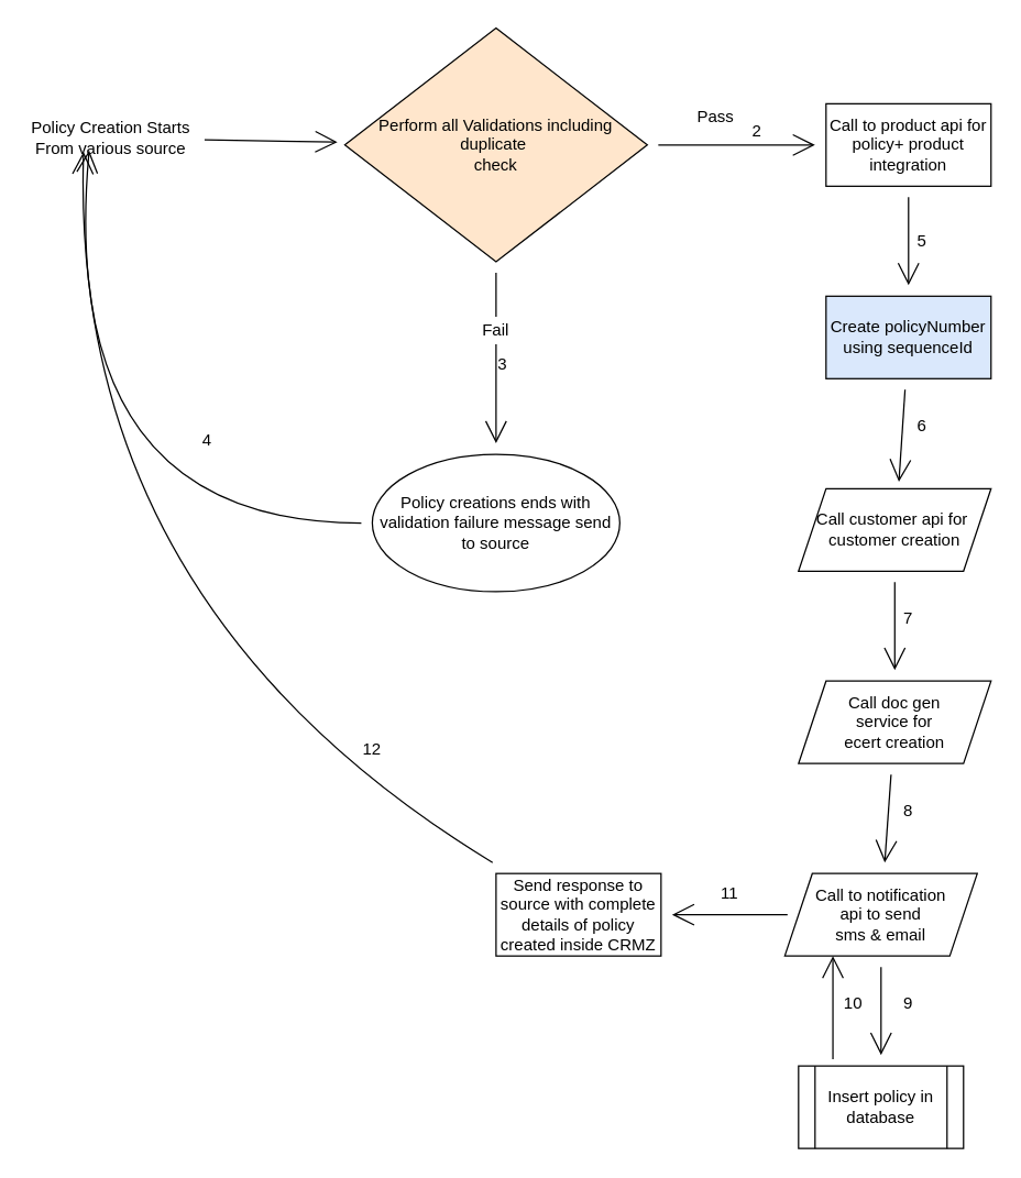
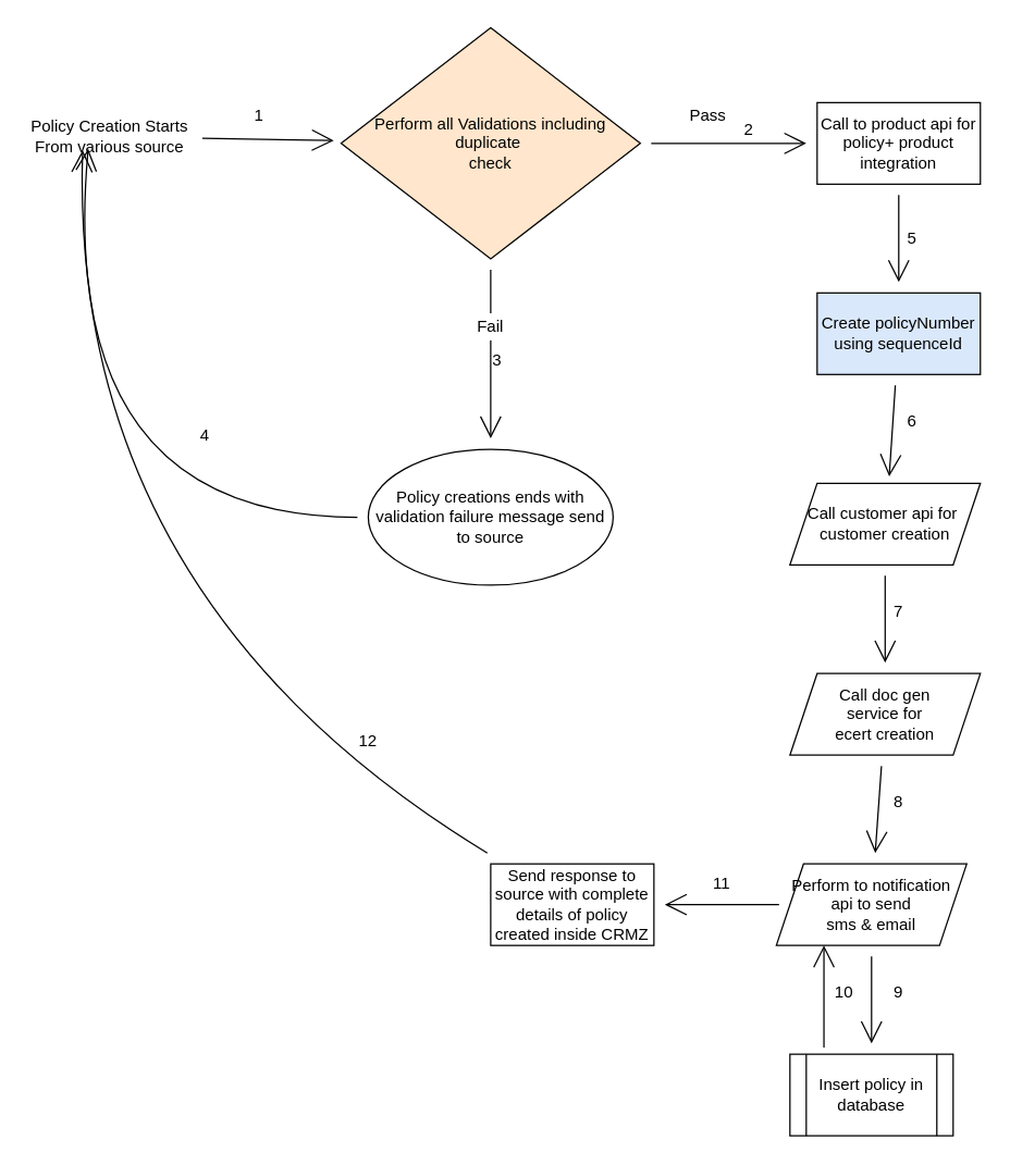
+ <mxCell id="27" value="1" style="text;html=1;strokeColor=none;fillColor=none;align=center;verticalAlign=middle;whiteSpace=wrap;rounded=0;hachureGap=4;pointerEvents=0;" parent="1" vertex="1"><mxGeometry x="170" y="75" width="40" height="20" as="geometry" /></mxCell>
- <mxCell id="22" value="Call to notification &lt;br&gt;api to send &lt;br&gt;sms &amp;amp; email" style="shape=parallelogram;perimeter=parallelogramPerimeter;whiteSpace=wrap;html=1;fixedSize=1;hachureGap=4;" parent="1" vertex="1"><mxGeometry x="570" y="635" width="140" height="60" as="geometry" /></mxCell>
+ <mxCell id="22" value="Perform to notification &lt;br&gt;api to send &lt;br&gt;sms &amp;amp; email" style="shape=parallelogram;perimeter=parallelogramPerimeter;whiteSpace=wrap;html=1;fixedSize=1;hachureGap=4;" parent="1" vertex="1"><mxGeometry x="570" y="635" width="140" height="60" as="geometry" /></mxCell>
